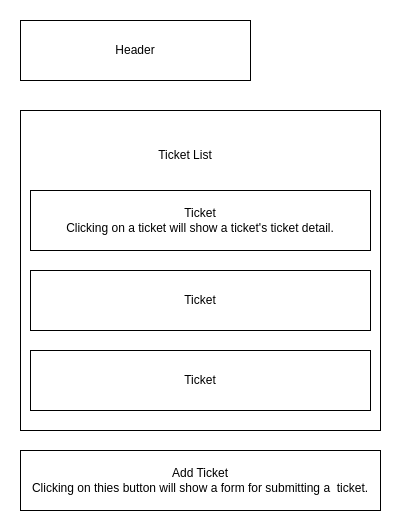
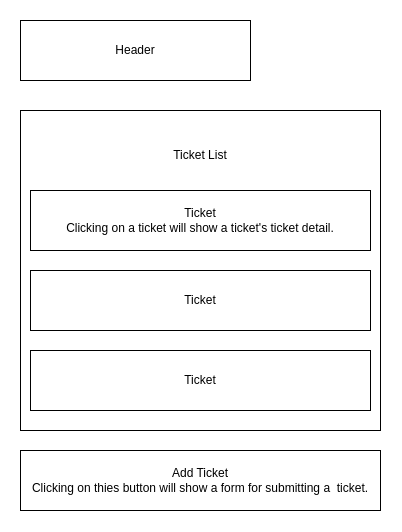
- <mxCell id="8" value="Ticket List" style="text;strokeColor=none;align=center;fillColor=none;html=1;verticalAlign=middle;whiteSpace=wrap;rounded=0;" vertex="1" parent="1"><mxGeometry x="95" y="140" width="180" height="30" as="geometry" /></mxCell>
+ <mxCell id="8" value="Ticket List" style="text;strokeColor=none;align=center;fillColor=none;html=1;verticalAlign=middle;whiteSpace=wrap;rounded=0;" vertex="1" parent="1"><mxGeometry x="110" y="140" width="180" height="30" as="geometry" /></mxCell>
